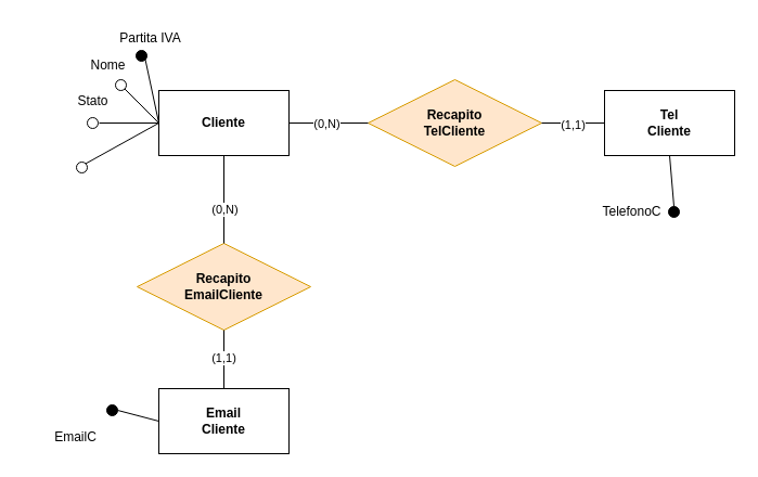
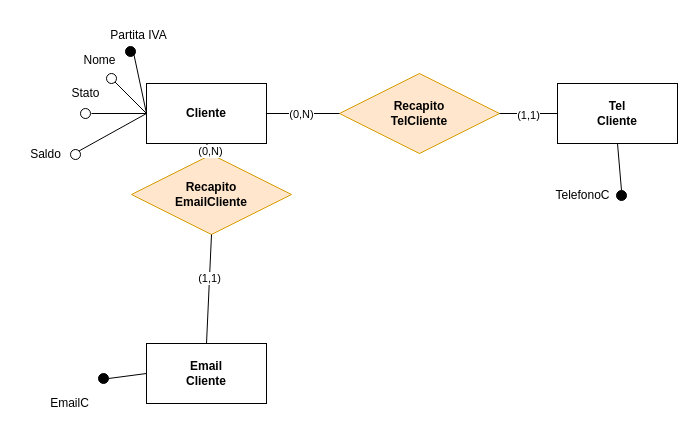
+ <mxCell id="9" value="Saldo" style="text;html=1;align=center;verticalAlign=middle;resizable=0;points=[];autosize=1;strokeColor=none;fillColor=none;" parent="1" vertex="1"><mxGeometry x="20" y="139" width="50" height="30" as="geometry" /></mxCell>
- <mxCell id="15" value="&lt;b&gt;Recapito&lt;br&gt;EmailCliente&lt;br&gt;&lt;/b&gt;" style="rhombus;whiteSpace=wrap;html=1;fillColor=#ffe6cc;strokeColor=#d79b00;" parent="1" vertex="1"><mxGeometry x="126" y="224" width="160" height="80" as="geometry" /></mxCell>
+ <mxCell id="15" value="&lt;b&gt;Recapito&lt;br&gt;EmailCliente&lt;br&gt;&lt;/b&gt;" style="rhombus;whiteSpace=wrap;html=1;fillColor=#ffe6cc;strokeColor=#d79b00;" parent="1" vertex="1"><mxGeometry x="131" y="154" width="160" height="80" as="geometry" /></mxCell>
- <mxCell id="17" value="&lt;b&gt;Email&lt;br&gt;Cliente&lt;br&gt;&lt;/b&gt;" style="rounded=0;whiteSpace=wrap;html=1;" parent="1" vertex="1"><mxGeometry x="146" y="358" width="120" height="60" as="geometry" /></mxCell>
+ <mxCell id="17" value="&lt;b&gt;Email&lt;br&gt;Cliente&lt;br&gt;&lt;/b&gt;" style="rounded=0;whiteSpace=wrap;html=1;" parent="1" vertex="1"><mxGeometry x="146" y="343" width="120" height="60" as="geometry" /></mxCell>
